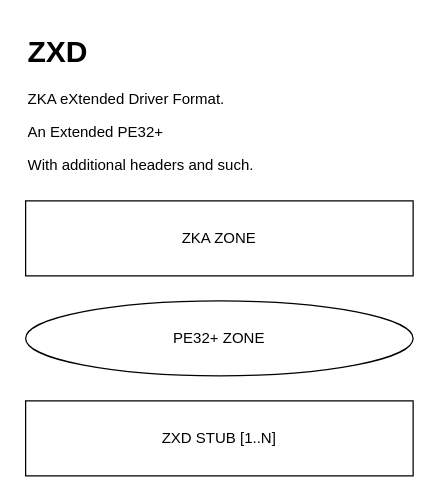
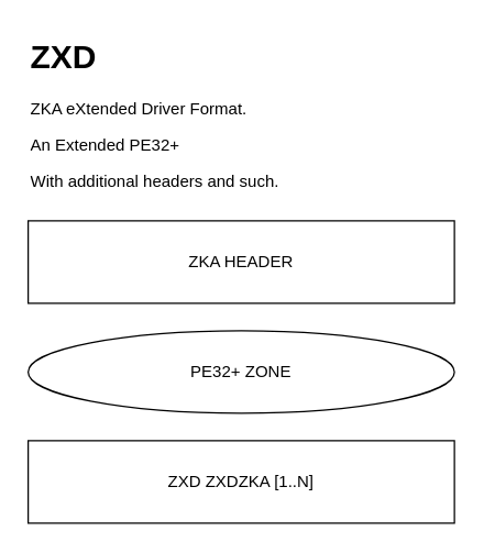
- <mxCell id="3" value="ZKA ZONE" style="rounded=0;whiteSpace=wrap;html=1;" parent="1" vertex="1"><mxGeometry x="20" y="160" width="310" height="60" as="geometry" /></mxCell>
+ <mxCell id="3" value="ZKA HEADER" style="rounded=0;whiteSpace=wrap;html=1;" parent="1" vertex="1"><mxGeometry x="20" y="160" width="310" height="60" as="geometry" /></mxCell>
- <mxCell id="5" value="ZXD STUB [1..N]" style="rounded=0;whiteSpace=wrap;html=1;" parent="1" vertex="1"><mxGeometry x="20" y="320" width="310" height="60" as="geometry" /></mxCell>
+ <mxCell id="5" value="ZXD ZXDZKA [1..N]" style="rounded=0;whiteSpace=wrap;html=1;" parent="1" vertex="1"><mxGeometry x="20" y="320" width="310" height="60" as="geometry" /></mxCell>
